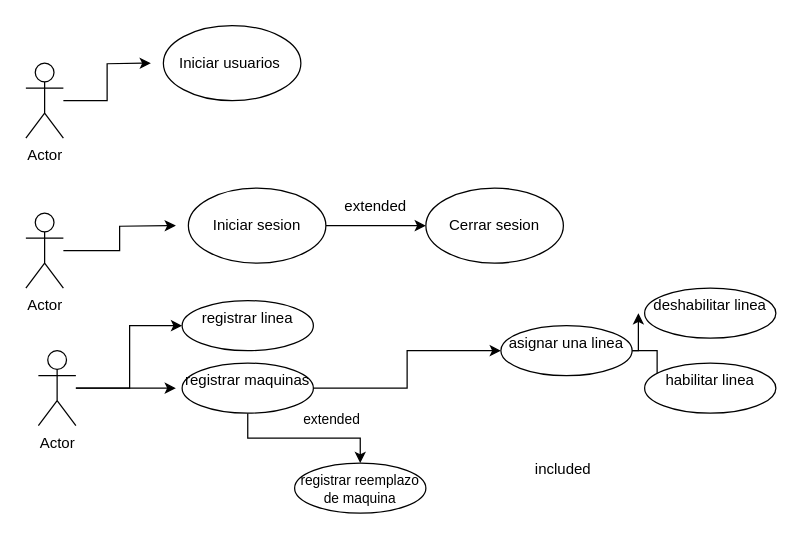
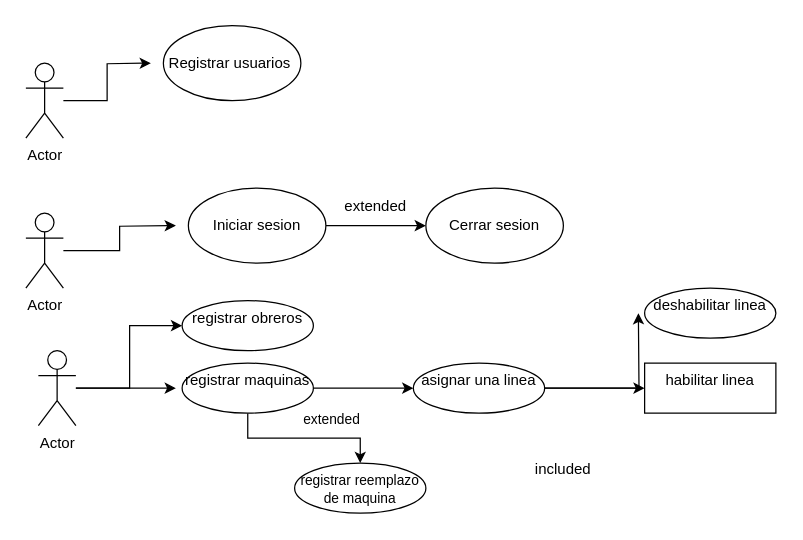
- <mxCell id="8" value="Iniciar usuarios&amp;nbsp;" style="ellipse;whiteSpace=wrap;html=1;" vertex="1" parent="1"><mxGeometry x="130" y="20" width="110" height="60" as="geometry" /></mxCell>
+ <mxCell id="8" value="Registrar usuarios&amp;nbsp;" style="ellipse;whiteSpace=wrap;html=1;" vertex="1" parent="1"><mxGeometry x="130" y="20" width="110" height="60" as="geometry" /></mxCell>
- <mxCell id="14" value="registrar linea" style="ellipse;whiteSpace=wrap;html=1;verticalAlign=top;" vertex="1" parent="1"><mxGeometry x="145" y="240" width="105" height="40" as="geometry" /></mxCell>
+ <mxCell id="14" value="registrar obreros" style="ellipse;whiteSpace=wrap;html=1;verticalAlign=top;" vertex="1" parent="1"><mxGeometry x="145" y="240" width="105" height="40" as="geometry" /></mxCell>
- <mxCell id="20" value="asignar una linea" style="ellipse;whiteSpace=wrap;html=1;verticalAlign=top;" vertex="1" parent="1"><mxGeometry x="400" y="260" width="105" height="40" as="geometry" /></mxCell>
+ <mxCell id="20" value="asignar una linea" style="ellipse;whiteSpace=wrap;html=1;verticalAlign=top;" vertex="1" parent="1"><mxGeometry x="330" y="290" width="105" height="40" as="geometry" /></mxCell>
- <mxCell id="21" value="habilitar linea" style="ellipse;whiteSpace=wrap;html=1;verticalAlign=top;" vertex="1" parent="1"><mxGeometry x="515" y="290" width="105" height="40" as="geometry" /></mxCell>
+ <mxCell id="21" value="habilitar linea" style="whiteSpace=wrap;html=1;verticalAlign=top;rounded=0;" vertex="1" parent="1"><mxGeometry x="515" y="290" width="105" height="40" as="geometry" /></mxCell>
